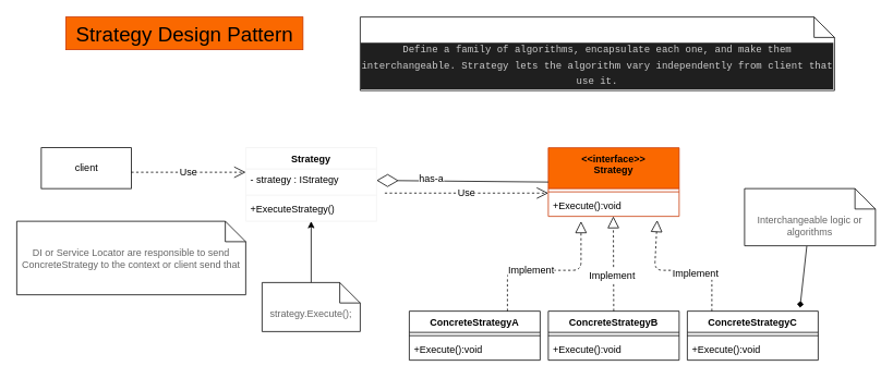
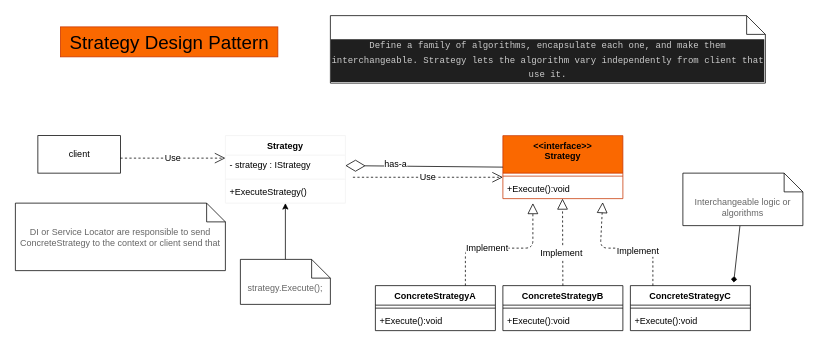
- <mxCell id="3" value="Strategy Design Pattern" style="text;html=1;align=center;verticalAlign=middle;resizable=0;points=[];autosize=1;strokeColor=#C73500;fillColor=#fa6800;fontColor=#000000;fontSize=25;movable=0;rotatable=0;deletable=0;editable=0;connectable=0;" parent="2" vertex="1"><mxGeometry x="60" width="290" height="40" as="geometry" /></mxCell>
+ <mxCell id="3" value="Strategy Design Pattern" style="text;html=1;align=center;verticalAlign=middle;resizable=0;points=[];autosize=1;strokeColor=#C73500;fillColor=#fa6800;fontColor=#000000;fontSize=25;movable=0;rotatable=0;deletable=0;editable=0;connectable=0;" parent="2" vertex="1"><mxGeometry x="60" y="15" width="290" height="40" as="geometry" /></mxCell>
